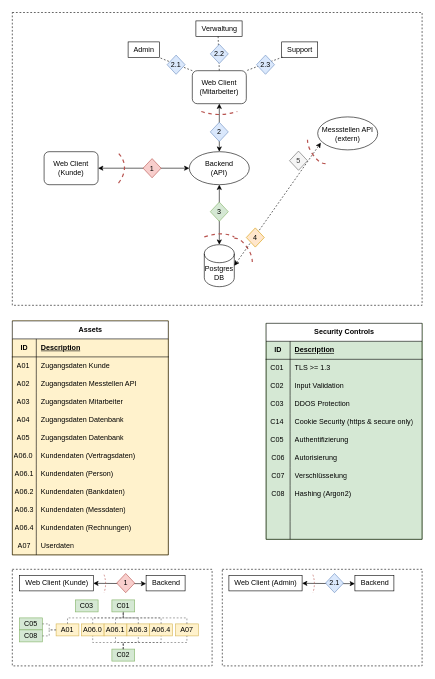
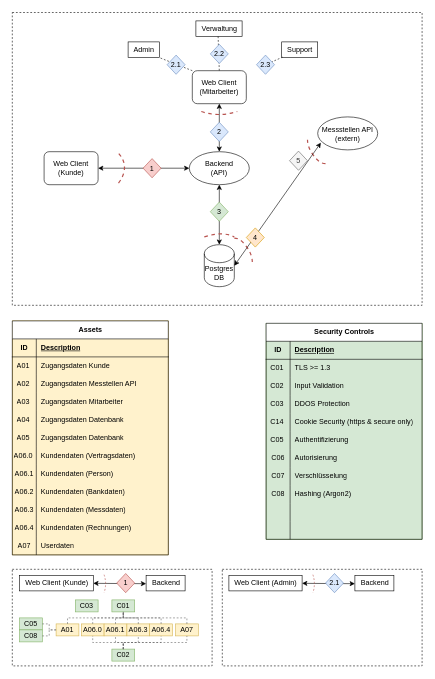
- <mxCell id="100" value="" style="endArrow=none;dashed=1;html=1;rounded=0;entryX=1;entryY=0;entryDx=0;entryDy=0;exitX=0.026;exitY=0.975;exitDx=0;exitDy=0;exitPerimeter=0;" parent="1" source="98" target="9" edge="1"><mxGeometry width="50" height="50" relative="1" as="geometry"><mxPoint x="375" y="88" as="sourcePoint" /><mxPoint x="375" y="127" as="targetPoint" /></mxGeometry></mxCell>
+ <mxCell id="100" value="" style="endArrow=none;dashed=1;html=1;rounded=0;exitX=0.026;exitY=0.975;exitDx=0;exitDy=0;exitPerimeter=0;" parent="1" source="98" target="103" edge="1"><mxGeometry width="50" height="50" relative="1" as="geometry"><mxPoint x="375" y="88" as="sourcePoint" /><mxPoint x="375" y="127" as="targetPoint" /></mxGeometry></mxCell>
- <mxCell id="55" value="" style="endArrow=classic;startArrow=classic;html=1;rounded=0;exitX=1;exitY=0.5;exitDx=0;exitDy=0;exitPerimeter=0;entryX=0.053;entryY=0.782;entryDx=0;entryDy=0;entryPerimeter=0;dashed=1;" parent="1" source="14" target="54" edge="1"><mxGeometry width="50" height="50" relative="1" as="geometry"><mxPoint x="311" y="337" as="sourcePoint" /><mxPoint x="641" y="277" as="targetPoint" /></mxGeometry></mxCell>
+ <mxCell id="55" value="" style="endArrow=classic;startArrow=classic;html=1;rounded=0;exitX=1;exitY=0.5;exitDx=0;exitDy=0;exitPerimeter=0;entryX=0.053;entryY=0.782;entryDx=0;entryDy=0;entryPerimeter=0;" parent="1" source="14" target="54" edge="1"><mxGeometry width="50" height="50" relative="1" as="geometry"><mxPoint x="311" y="337" as="sourcePoint" /><mxPoint x="641" y="277" as="targetPoint" /></mxGeometry></mxCell>
